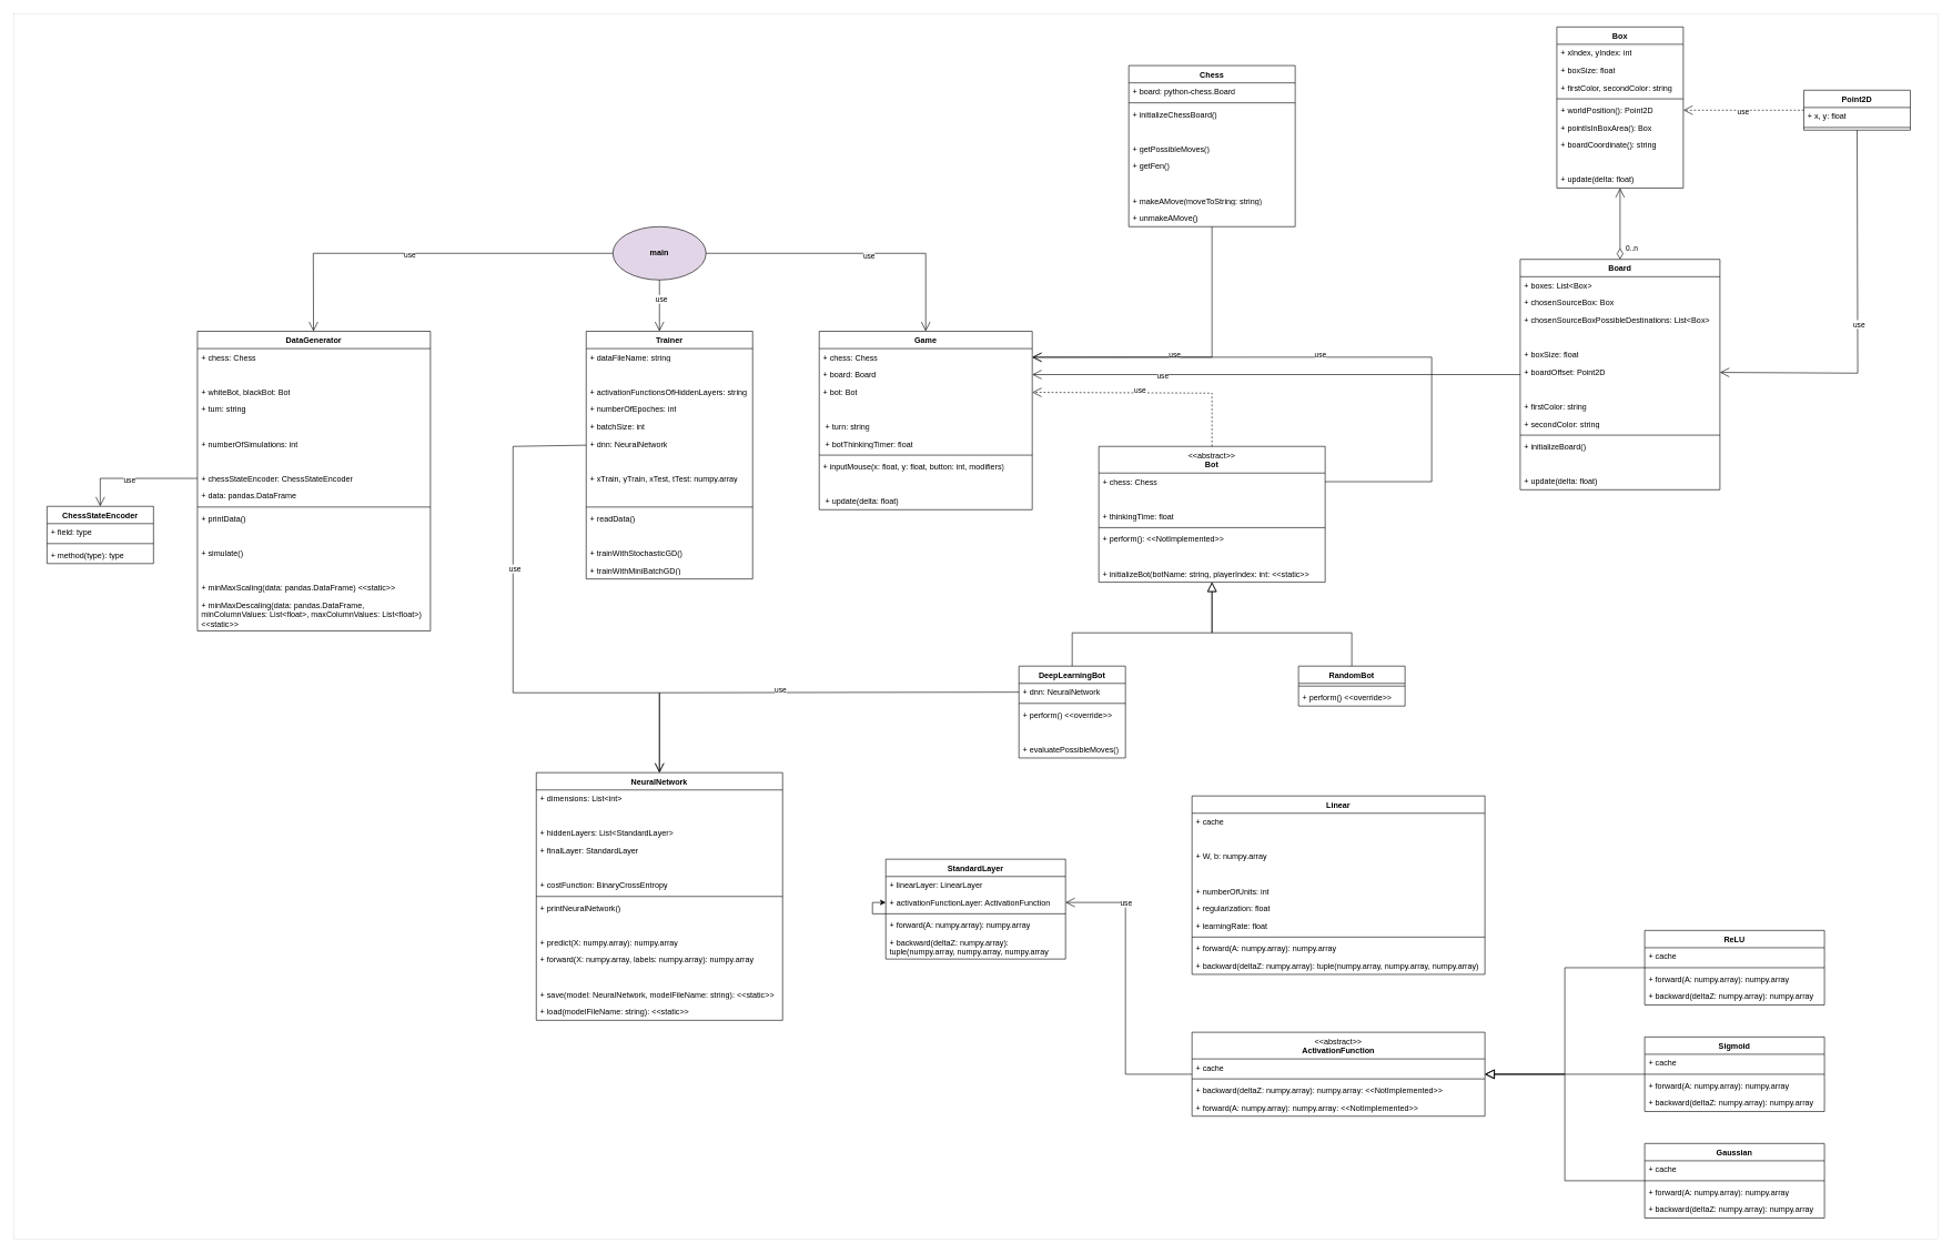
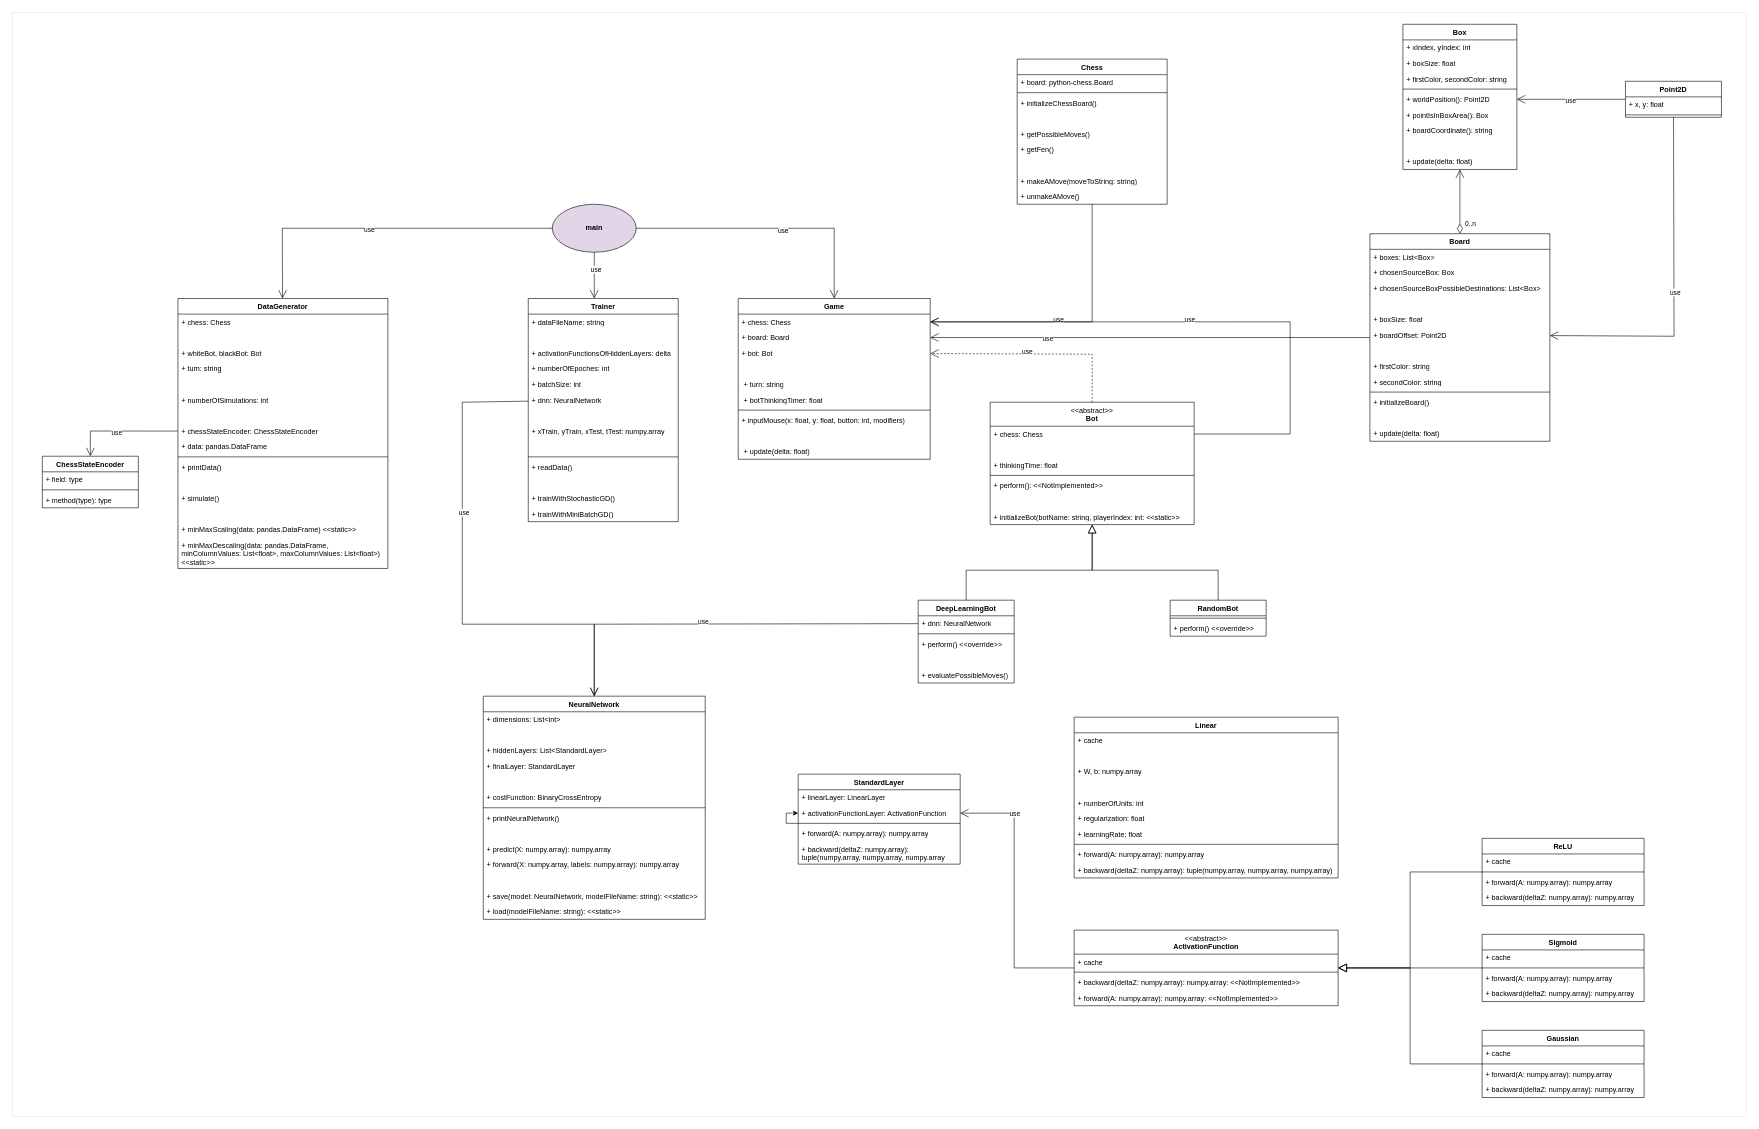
- <mxCell id="118" value="" style="endArrow=open;endFill=1;endSize=12;html=1;rounded=0;dashed=1;" edge="1" parent="1" source="115" target="108"><mxGeometry width="160" relative="1" as="geometry"><mxPoint x="2750" y="400" as="sourcePoint" /><mxPoint x="2910" y="400" as="targetPoint" /></mxGeometry></mxCell>
+ <mxCell id="118" value="" style="endArrow=open;endFill=1;endSize=12;html=1;rounded=0;" edge="1" parent="1" source="115" target="108"><mxGeometry width="160" relative="1" as="geometry"><mxPoint x="2750" y="400" as="sourcePoint" /><mxPoint x="2910" y="400" as="targetPoint" /></mxGeometry></mxCell>
- <mxCell id="74" value="+ activationFunctionsOfHiddenLayers: string" style="text;strokeColor=none;fillColor=none;align=left;verticalAlign=top;spacingLeft=4;spacingRight=4;overflow=hidden;rotatable=0;points=[[0,0.5],[1,0.5]];portConstraint=eastwest;whiteSpace=wrap;html=1;" vertex="1" parent="71"><mxGeometry y="78" width="250" height="26" as="geometry" /></mxCell>
+ <mxCell id="74" value="+ activationFunctionsOfHiddenLayers: delta" style="text;strokeColor=none;fillColor=none;align=left;verticalAlign=top;spacingLeft=4;spacingRight=4;overflow=hidden;rotatable=0;points=[[0,0.5],[1,0.5]];portConstraint=eastwest;whiteSpace=wrap;html=1;" vertex="1" parent="71"><mxGeometry y="78" width="250" height="26" as="geometry" /></mxCell>
